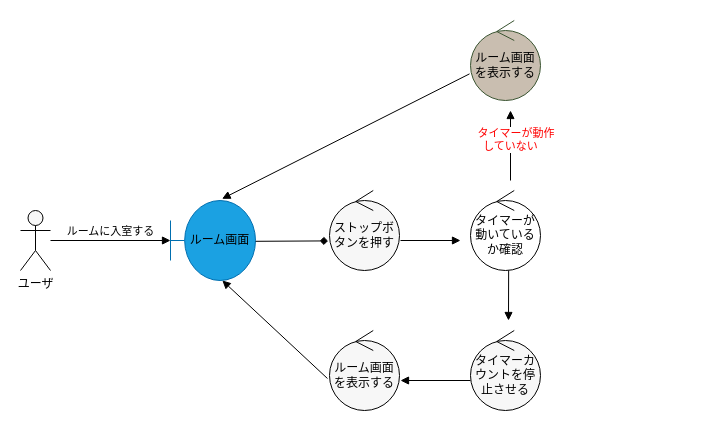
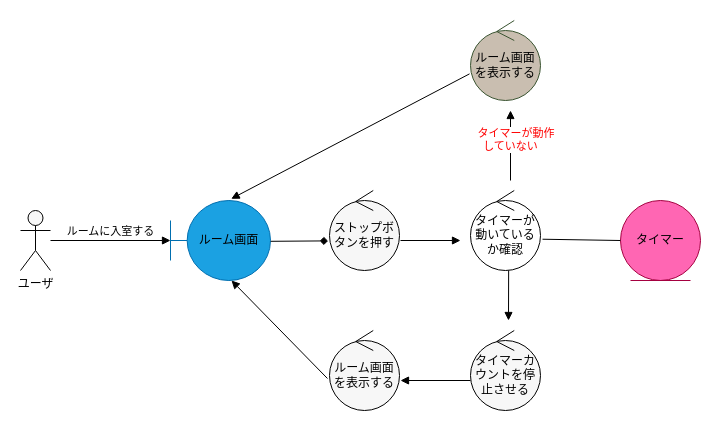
+ <mxCell id="18" value="" style="endArrow=none;html=1;labelBackgroundColor=#FFFFFF;fontColor=#000000;strokeColor=#000000;entryX=0;entryY=0.5;entryDx=0;entryDy=0;exitX=1.029;exitY=0.609;exitDx=0;exitDy=0;exitPerimeter=0;" edge="1" parent="1" source="14" target="17"><mxGeometry width="50" height="50" relative="1" as="geometry"><mxPoint x="430" y="360" as="sourcePoint" /><mxPoint x="480" y="310" as="targetPoint" /></mxGeometry></mxCell>
- <mxCell id="2" value="&lt;font color=&quot;#000000&quot;&gt;ルーム画面&lt;/font&gt;" style="shape=umlBoundary;whiteSpace=wrap;html=1;fillColor=#1ba1e2;strokeColor=#006EAF;fontColor=#ffffff;" parent="1" vertex="1"><mxGeometry x="170" y="200" width="85" height="80" as="geometry" /></mxCell>
+ <mxCell id="2" value="&lt;font color=&quot;#000000&quot;&gt;ルーム画面&lt;/font&gt;" style="shape=umlBoundary;whiteSpace=wrap;html=1;fillColor=#1ba1e2;strokeColor=#006EAF;fontColor=#ffffff;" parent="1" vertex="1"><mxGeometry x="170" y="200" width="100" height="80" as="geometry" /></mxCell>
+ <mxCell id="17" value="&lt;font color=&quot;#000000&quot;&gt;タイマー&lt;/font&gt;" style="ellipse;shape=umlEntity;whiteSpace=wrap;html=1;strokeColor=#A50040;fillColor=#FF66B3;fontColor=#ffffff;" vertex="1" parent="1"><mxGeometry x="620" y="200" width="80" height="80" as="geometry" /></mxCell>
